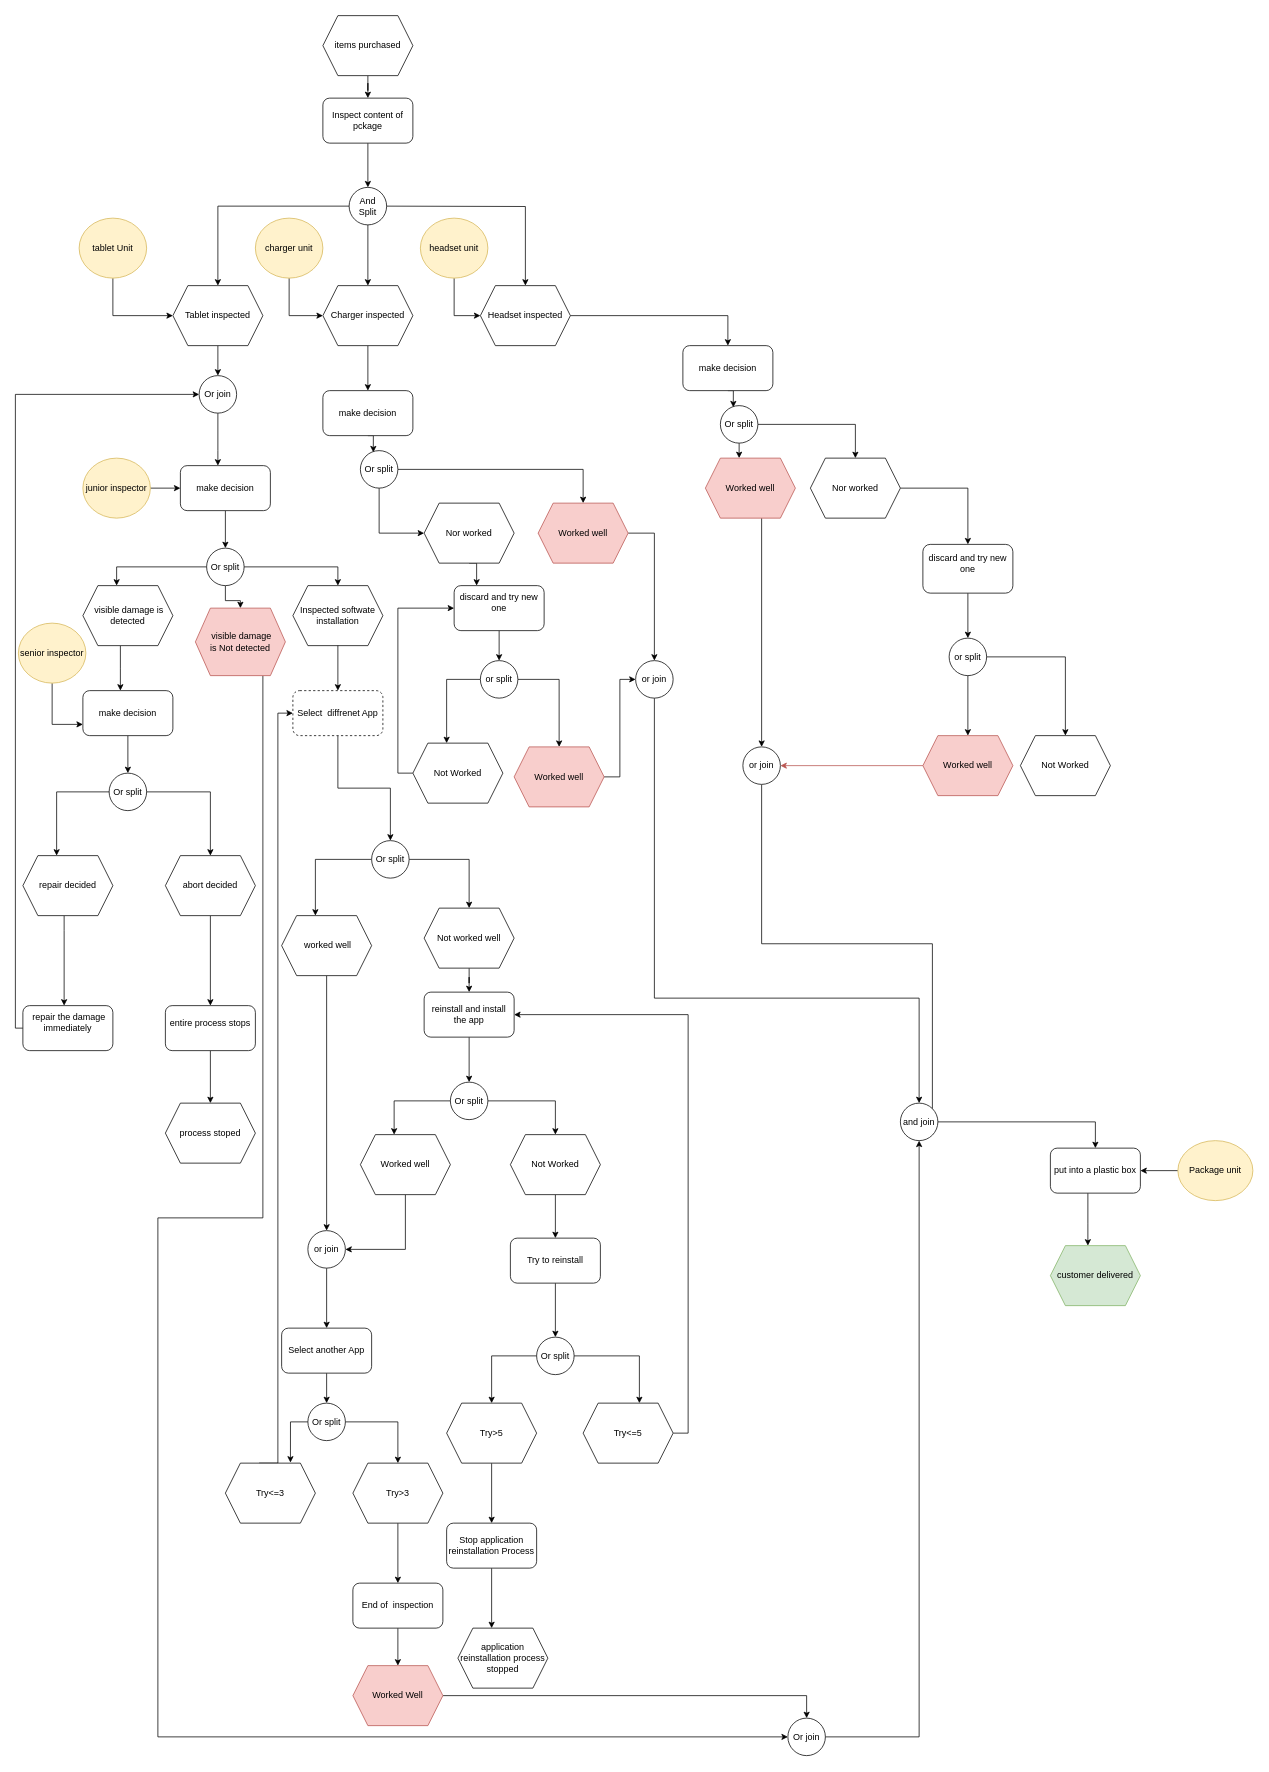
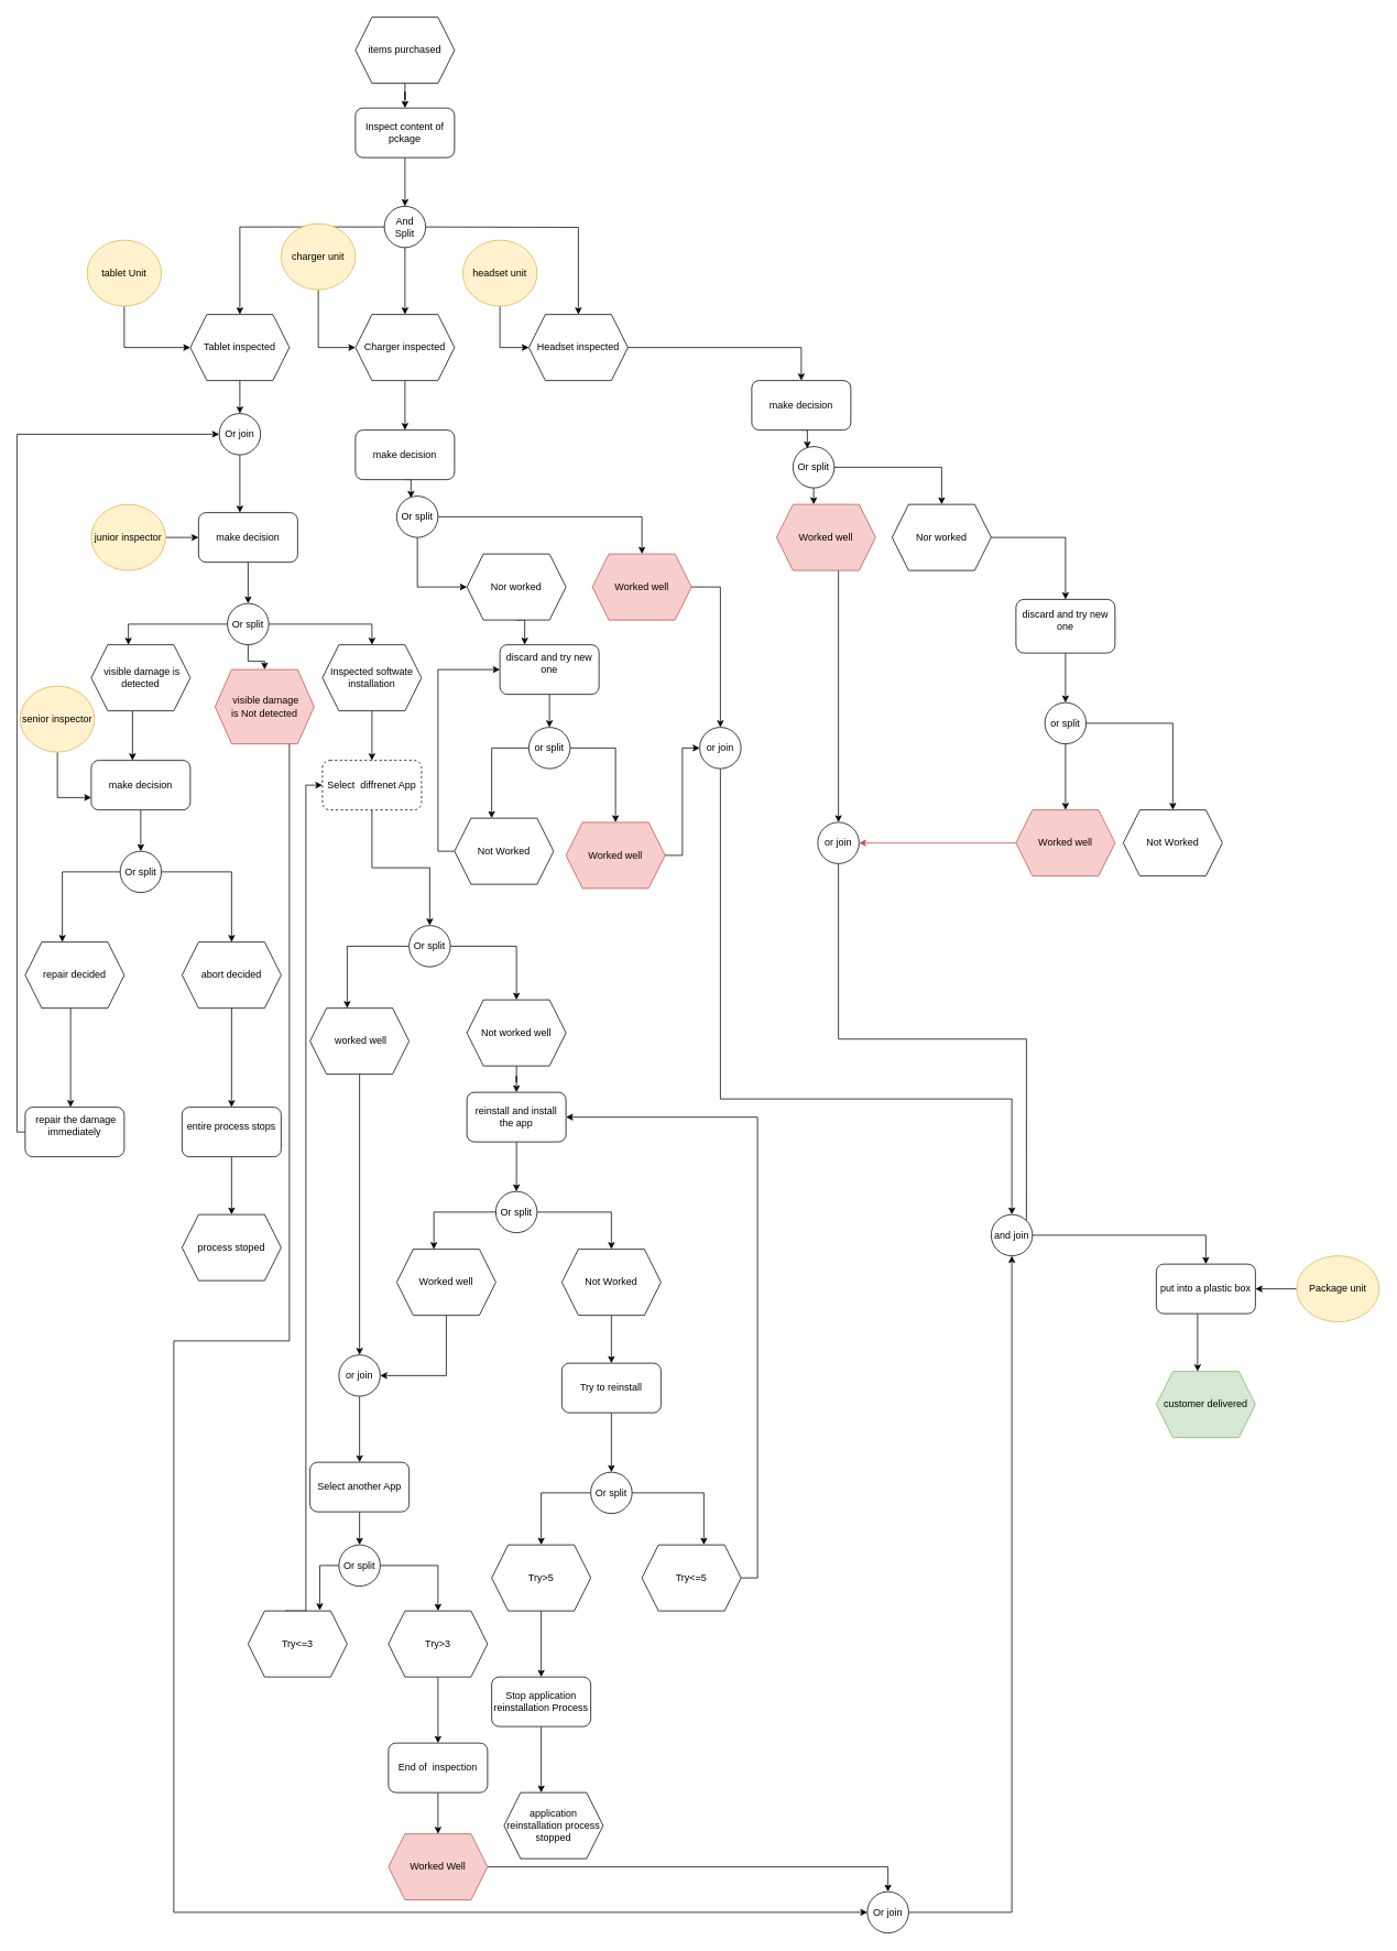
- <mxCell id="144" value="charger unit" style="ellipse;whiteSpace=wrap;html=1;fillColor=#fff2cc;strokeColor=#d6b656;" vertex="1" parent="1"><mxGeometry x="340" y="290" width="90" height="80" as="geometry" /></mxCell>
+ <mxCell id="144" value="charger unit" style="ellipse;whiteSpace=wrap;html=1;fillColor=#fff2cc;strokeColor=#d6b656;" vertex="1" parent="1"><mxGeometry x="340" y="270" width="90" height="80" as="geometry" /></mxCell>
